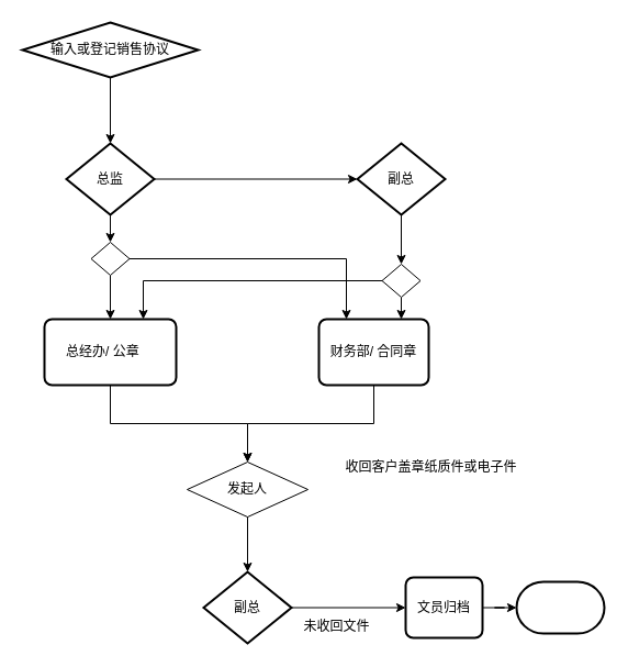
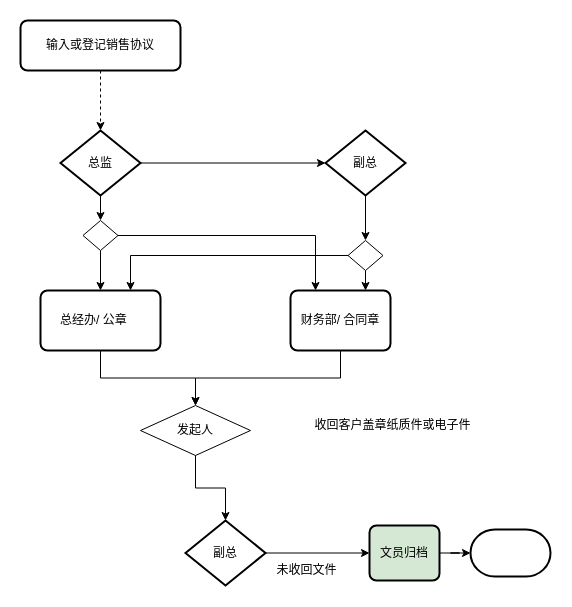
- <mxCell id="2" value="输入或登记销售协议" style="rhombus;whiteSpace=wrap;html=1;absoluteArcSize=1;arcSize=14;strokeWidth=2;" vertex="1" parent="1"><mxGeometry x="20" y="20" width="160" height="50" as="geometry" /></mxCell>
+ <mxCell id="2" value="输入或登记销售协议" style="rounded=1;whiteSpace=wrap;html=1;absoluteArcSize=1;arcSize=14;strokeWidth=2;" vertex="1" parent="1"><mxGeometry x="20" y="20" width="160" height="50" as="geometry" /></mxCell>
- <mxCell id="9" style="edgeStyle=orthogonalEdgeStyle;rounded=0;orthogonalLoop=1;jettySize=auto;html=1;exitX=0.5;exitY=1;exitDx=0;exitDy=0;entryX=0.5;entryY=0;entryDx=0;entryDy=0;entryPerimeter=0;" edge="1" parent="1" source="2" target="4"><mxGeometry relative="1" as="geometry" /></mxCell>
+ <mxCell id="9" style="edgeStyle=orthogonalEdgeStyle;rounded=0;orthogonalLoop=1;jettySize=auto;html=1;exitX=0.5;exitY=1;exitDx=0;exitDy=0;entryX=0.5;entryY=0;entryDx=0;entryDy=0;entryPerimeter=0;dashed=1;" edge="1" parent="1" source="2" target="4"><mxGeometry relative="1" as="geometry" /></mxCell>
- <mxCell id="19" value="发起人" style="rhombus;whiteSpace=wrap;html=1;" vertex="1" parent="1"><mxGeometry x="170" y="420" width="110" height="50" as="geometry" /></mxCell>
+ <mxCell id="19" value="发起人" style="rhombus;whiteSpace=wrap;html=1;" vertex="1" parent="1"><mxGeometry x="140" y="405" width="110" height="50" as="geometry" /></mxCell>
- <mxCell id="21" value="文员归档" style="rounded=1;whiteSpace=wrap;html=1;absoluteArcSize=1;arcSize=14;strokeWidth=2;" vertex="1" parent="1"><mxGeometry x="369" y="525" width="70" height="55" as="geometry" /></mxCell>
+ <mxCell id="21" value="文员归档" style="rounded=1;whiteSpace=wrap;html=1;absoluteArcSize=1;arcSize=14;strokeWidth=2;fillColor=#d5e8d4;" vertex="1" parent="1"><mxGeometry x="369" y="525" width="70" height="55" as="geometry" /></mxCell>
